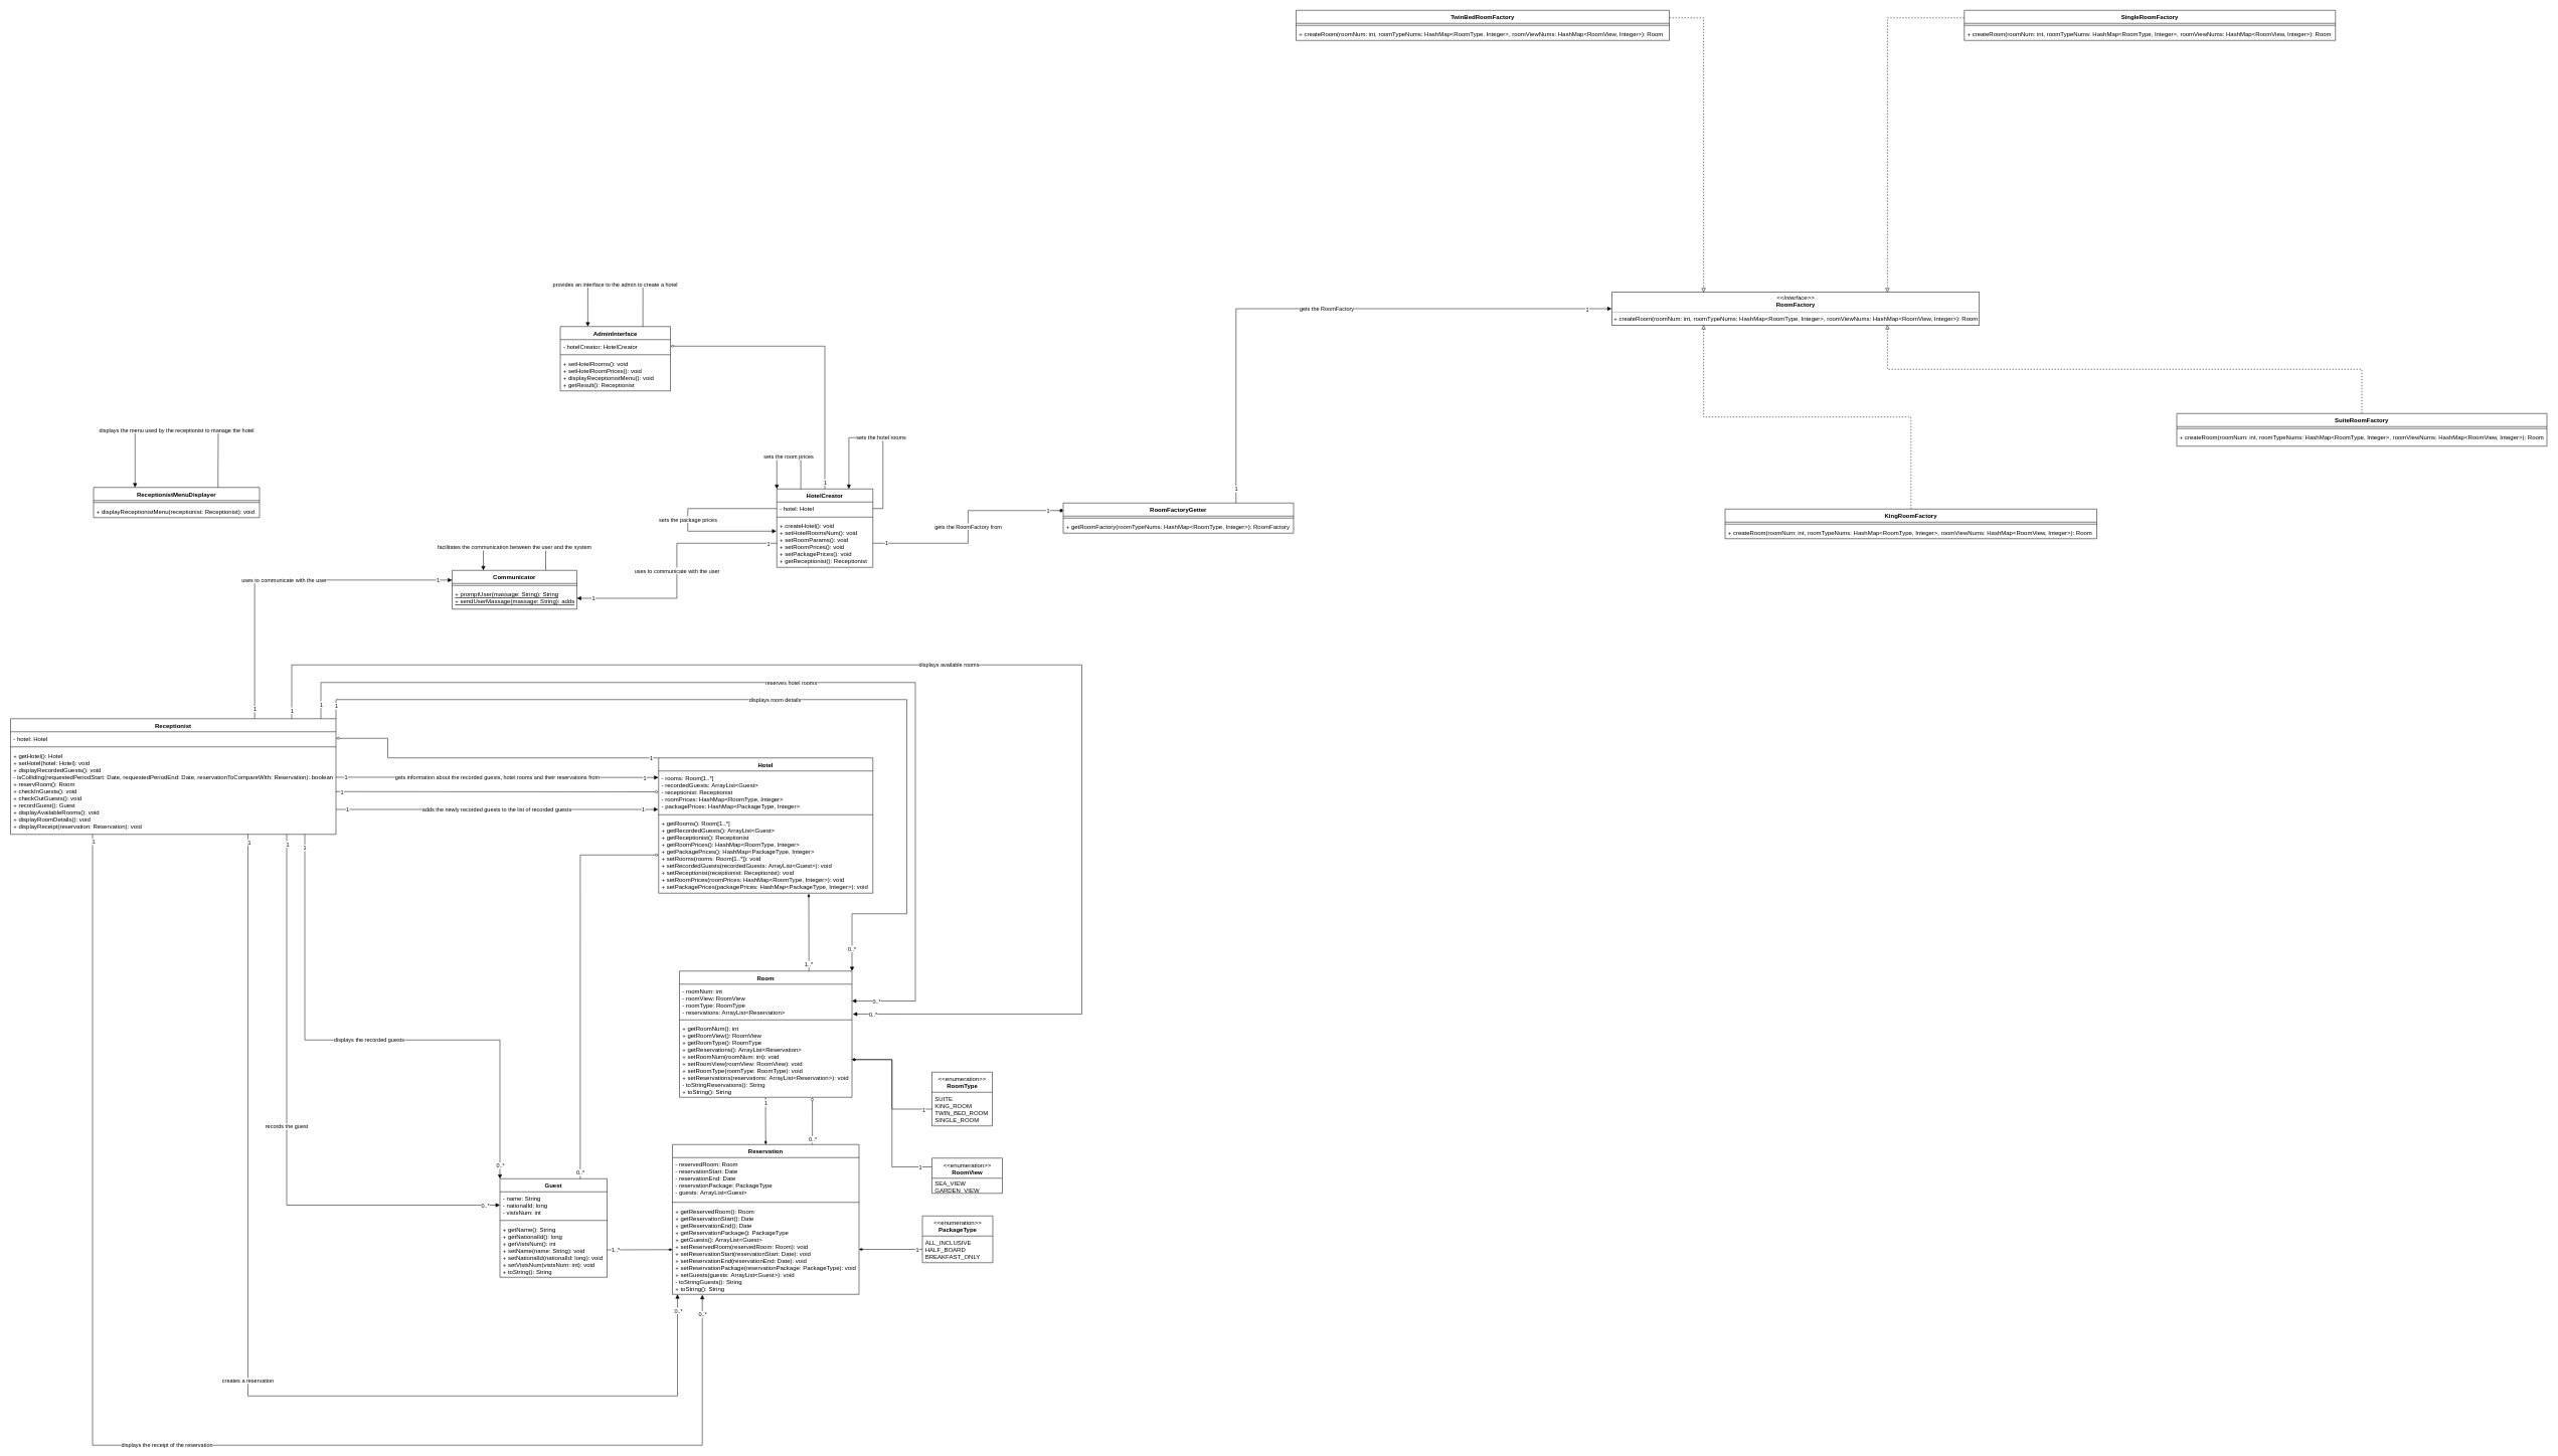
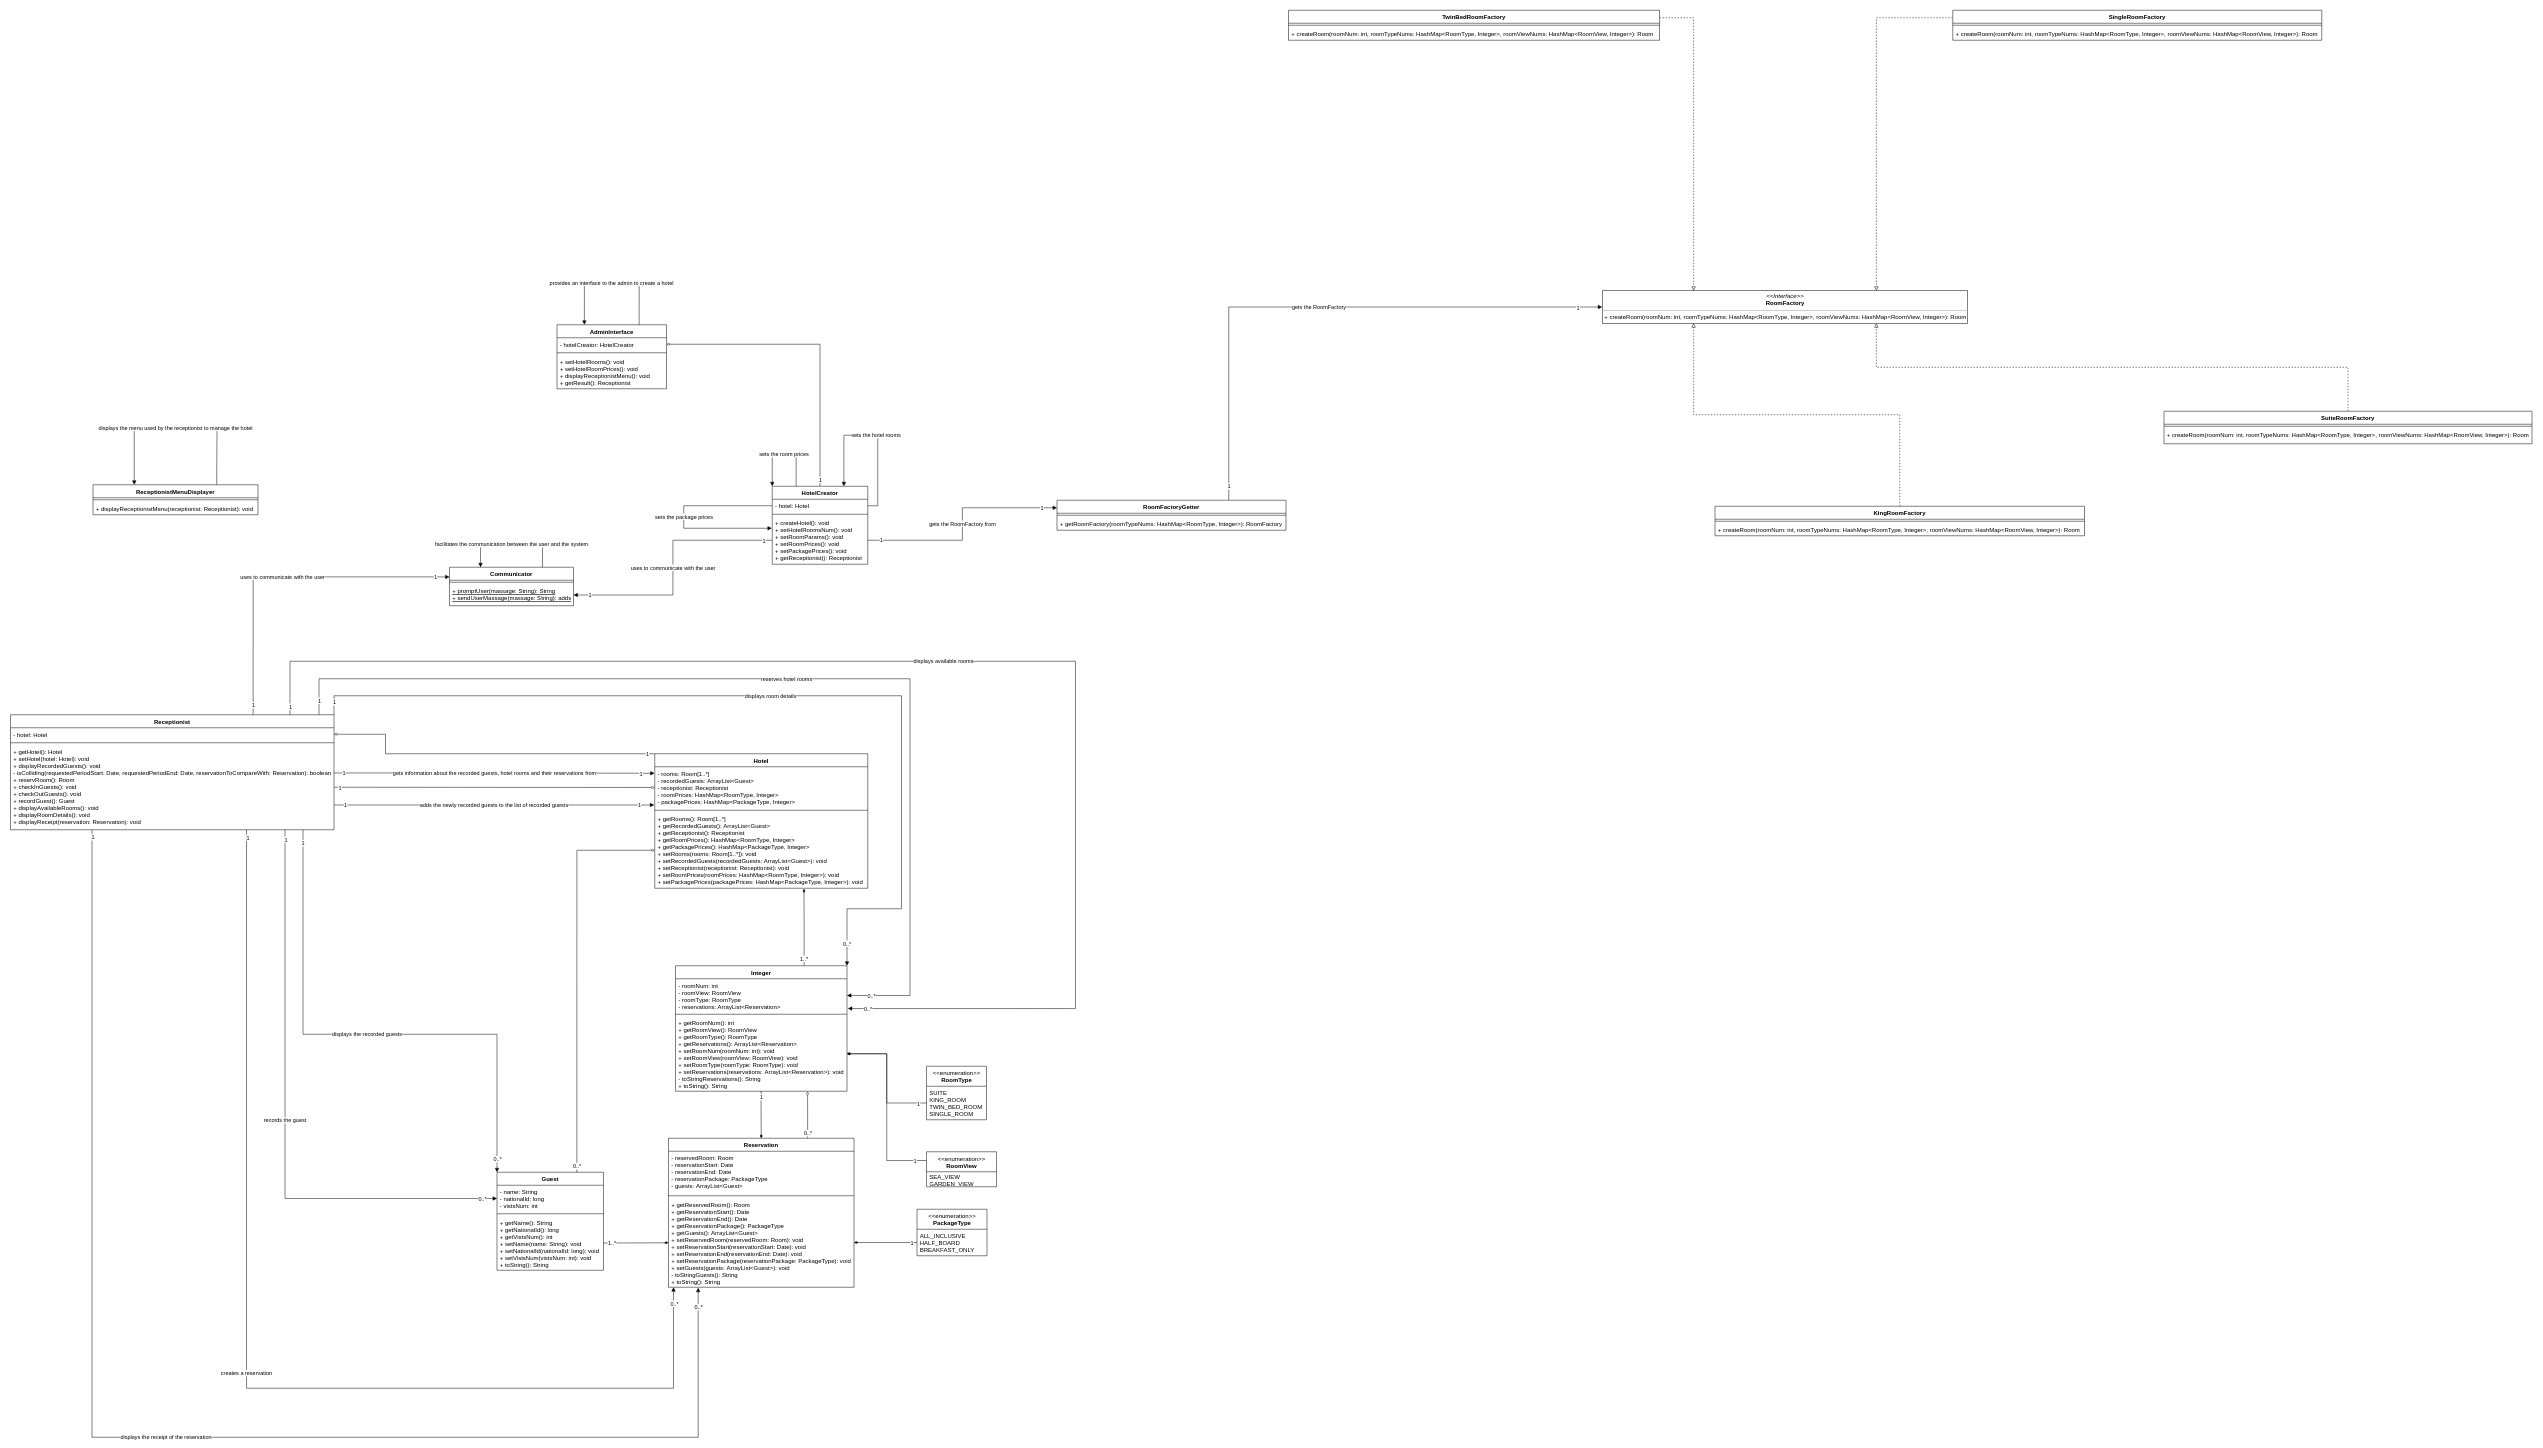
- <mxCell id="96" value="gets the RoomFactory from" style="edgeStyle=orthogonalEdgeStyle;rounded=0;orthogonalLoop=1;jettySize=auto;html=1;exitX=1;exitY=0.5;exitDx=0;exitDy=0;entryX=0;entryY=0.25;entryDx=0;entryDy=0;startArrow=none;startFill=0;endArrow=diamond;endFill=1;" parent="1" source="51" target="31" edge="1"><mxGeometry relative="1" as="geometry" /></mxCell>
+ <mxCell id="96" value="gets the RoomFactory from" style="edgeStyle=orthogonalEdgeStyle;rounded=0;orthogonalLoop=1;jettySize=auto;html=1;exitX=1;exitY=0.5;exitDx=0;exitDy=0;entryX=0;entryY=0.25;entryDx=0;entryDy=0;startArrow=none;startFill=0;endArrow=block;endFill=1;" parent="1" source="51" target="31" edge="1"><mxGeometry relative="1" as="geometry" /></mxCell>
- <mxCell id="18" value="Room" style="swimlane;fontStyle=1;align=center;verticalAlign=top;childLayout=stackLayout;horizontal=1;startSize=26;horizontalStack=0;resizeParent=1;resizeParentMax=0;resizeLast=0;collapsible=1;marginBottom=0;" parent="1" vertex="1"><mxGeometry x="1350" y="1931" width="343" height="251" as="geometry"><mxRectangle x="1132" y="-26" width="69" height="26" as="alternateBounds" /></mxGeometry></mxCell>
+ <mxCell id="18" value="Integer" style="swimlane;fontStyle=1;align=center;verticalAlign=top;childLayout=stackLayout;horizontal=1;startSize=26;horizontalStack=0;resizeParent=1;resizeParentMax=0;resizeLast=0;collapsible=1;marginBottom=0;" parent="1" vertex="1"><mxGeometry x="1350" y="1931" width="343" height="251" as="geometry"><mxRectangle x="1132" y="-26" width="69" height="26" as="alternateBounds" /></mxGeometry></mxCell>
